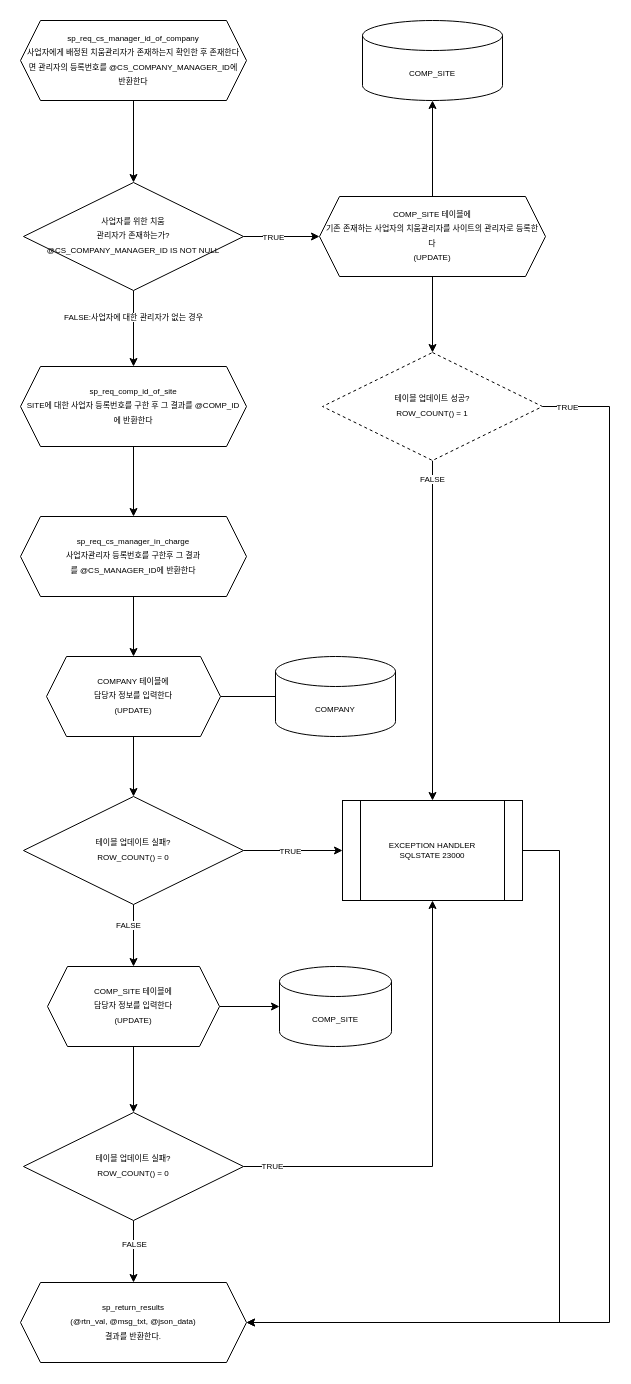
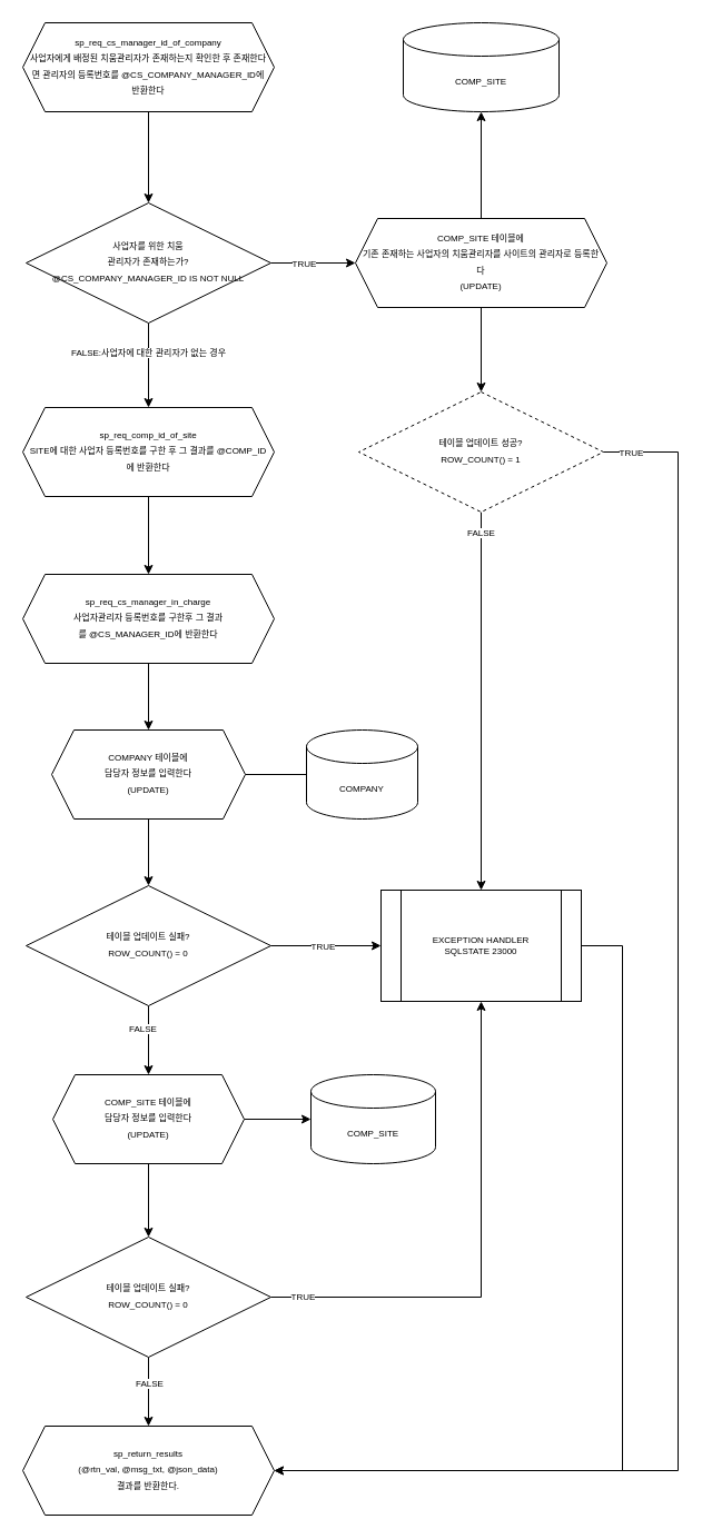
- <mxCell id="28" value="&lt;span style=&quot;font-size: 8px&quot;&gt;COMPANY&lt;/span&gt;" style="shape=cylinder3;whiteSpace=wrap;html=1;boundedLbl=1;backgroundOutline=1;size=15;fontSize=8;" vertex="1" parent="1"><mxGeometry x="275" y="656" width="120" height="80" as="geometry" /></mxCell>
+ <mxCell id="28" value="&lt;span style=&quot;font-size: 8px&quot;&gt;COMPANY&lt;/span&gt;" style="shape=cylinder3;whiteSpace=wrap;html=1;boundedLbl=1;backgroundOutline=1;size=15;fontSize=8;" vertex="1" parent="1"><mxGeometry x="275" y="656" width="100" height="80" as="geometry" /></mxCell>
